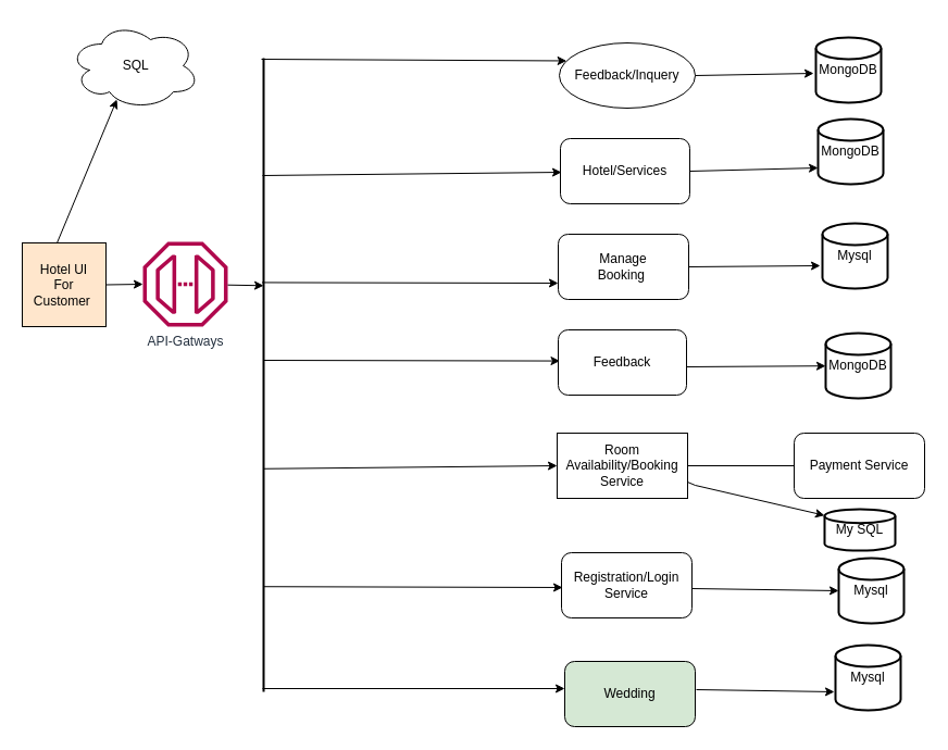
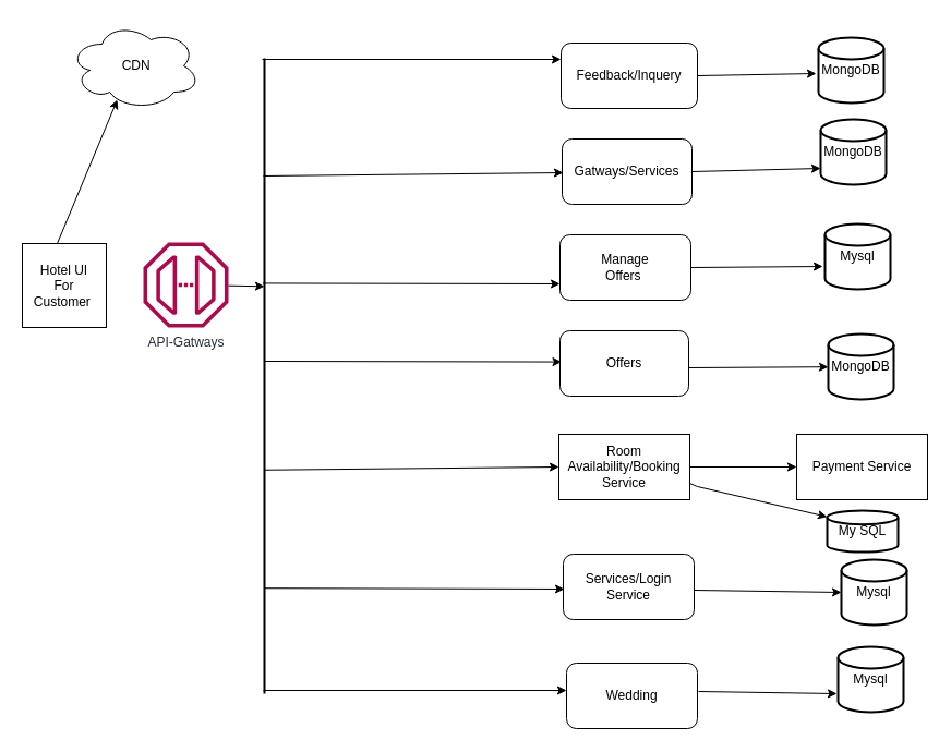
- <mxCell id="22" value="&amp;nbsp;SQL" style="ellipse;shape=cloud;whiteSpace=wrap;html=1;" vertex="1" parent="1"><mxGeometry x="63" y="20" width="120" height="80" as="geometry" /></mxCell>
+ <mxCell id="22" value="&amp;nbsp;CDN" style="ellipse;shape=cloud;whiteSpace=wrap;html=1;" vertex="1" parent="1"><mxGeometry x="63" y="20" width="120" height="80" as="geometry" /></mxCell>
- <mxCell id="19" value="Feedback/Inquery" style="ellipse;whiteSpace=wrap;html=1;" parent="1" vertex="1"><mxGeometry x="514" y="39" width="125" height="60" as="geometry" /></mxCell>
+ <mxCell id="19" value="Feedback/Inquery" style="rounded=1;whiteSpace=wrap;html=1;" parent="1" vertex="1"><mxGeometry x="514" y="39" width="125" height="60" as="geometry" /></mxCell>
- <mxCell id="18" value="Hotel/Services" style="rounded=1;whiteSpace=wrap;html=1;" parent="1" vertex="1"><mxGeometry x="515" y="127" width="119" height="60" as="geometry" /></mxCell>
+ <mxCell id="18" value="Gatways/Services" style="rounded=1;whiteSpace=wrap;html=1;" parent="1" vertex="1"><mxGeometry x="515" y="127" width="119" height="60" as="geometry" /></mxCell>
- <mxCell id="11" value="Manage&lt;br&gt;Booking&amp;nbsp;" style="rounded=1;whiteSpace=wrap;html=1;" parent="1" vertex="1"><mxGeometry x="513" y="215" width="120" height="60" as="geometry" /></mxCell>
+ <mxCell id="11" value="Manage&lt;br&gt;Offers&amp;nbsp;" style="rounded=1;whiteSpace=wrap;html=1;" parent="1" vertex="1"><mxGeometry x="513" y="215" width="120" height="60" as="geometry" /></mxCell>
- <mxCell id="2" value="Hotel UI&lt;br&gt;For Customer&amp;nbsp;" style="whiteSpace=wrap;html=1;aspect=fixed;fillColor=#ffe6cc;" parent="1" vertex="1"><mxGeometry x="20" y="223" width="77" height="77" as="geometry" /></mxCell>
+ <mxCell id="2" value="Hotel UI&lt;br&gt;For Customer&amp;nbsp;" style="whiteSpace=wrap;html=1;aspect=fixed;" parent="1" vertex="1"><mxGeometry x="20" y="223" width="77" height="77" as="geometry" /></mxCell>
- <mxCell id="23" value="" style="endArrow=classic;html=1;rounded=0;entryX=0;entryY=0.5;entryDx=0;entryDy=0;exitX=1;exitY=0.5;exitDx=0;exitDy=0;" edge="1" parent="1" source="2" target="24"><mxGeometry width="50" height="50" relative="1" as="geometry"><mxPoint x="138" y="255" as="sourcePoint" /><mxPoint x="513" y="245" as="targetPoint" /><Array as="points" /></mxGeometry></mxCell>
- <mxCell id="3" value="Feedback" style="rounded=1;whiteSpace=wrap;html=1;" parent="1" vertex="1"><mxGeometry x="513" y="303" width="118" height="60" as="geometry" /></mxCell>
+ <mxCell id="3" value="Offers" style="rounded=1;whiteSpace=wrap;html=1;" parent="1" vertex="1"><mxGeometry x="513" y="303" width="118" height="60" as="geometry" /></mxCell>
- <mxCell id="4" value="" style="edgeStyle=orthogonalEdgeStyle;rounded=0;orthogonalLoop=1;jettySize=auto;html=1;endArrow=none;" parent="1" source="5" target="12" edge="1"><mxGeometry relative="1" as="geometry" /></mxCell>
+ <mxCell id="4" value="" style="edgeStyle=orthogonalEdgeStyle;rounded=0;orthogonalLoop=1;jettySize=auto;html=1;" parent="1" source="5" target="12" edge="1"><mxGeometry relative="1" as="geometry" /></mxCell>
- <mxCell id="12" value="Payment Service" style="rounded=1;whiteSpace=wrap;html=1;" parent="1" vertex="1"><mxGeometry x="730" y="398" width="120" height="60" as="geometry" /></mxCell>
+ <mxCell id="12" value="Payment Service" style="whiteSpace=wrap;html=1;rounded=0;" parent="1" vertex="1"><mxGeometry x="730" y="398" width="120" height="60" as="geometry" /></mxCell>
- <mxCell id="6" value="Registration/Login&lt;br&gt;Service" style="rounded=1;whiteSpace=wrap;html=1;" parent="1" vertex="1"><mxGeometry x="516" y="508" width="120" height="60" as="geometry" /></mxCell>
+ <mxCell id="6" value="Services/Login&lt;br&gt;Service" style="rounded=1;whiteSpace=wrap;html=1;" parent="1" vertex="1"><mxGeometry x="516" y="508" width="120" height="60" as="geometry" /></mxCell>
- <mxCell id="8" value="Wedding" style="rounded=1;whiteSpace=wrap;html=1;fillColor=#d5e8d4;" parent="1" vertex="1"><mxGeometry x="519" y="608" width="120" height="60" as="geometry" /></mxCell>
+ <mxCell id="8" value="Wedding" style="rounded=1;whiteSpace=wrap;html=1;" parent="1" vertex="1"><mxGeometry x="519" y="608" width="120" height="60" as="geometry" /></mxCell>
